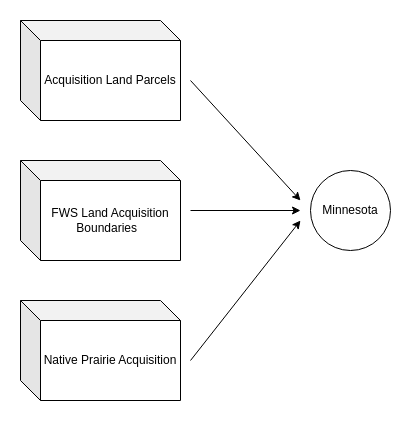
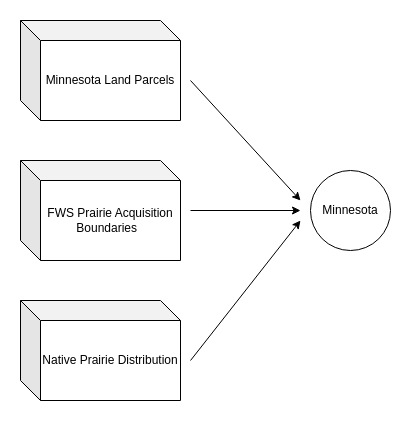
- <mxCell id="2" value="Acquisition Land Parcels" style="shape=cube;whiteSpace=wrap;html=1;boundedLbl=1;backgroundOutline=1;darkOpacity=0.05;darkOpacity2=0.1;" vertex="1" parent="1"><mxGeometry x="20" y="20" width="160" height="100" as="geometry" /></mxCell>
+ <mxCell id="2" value="Minnesota Land Parcels" style="shape=cube;whiteSpace=wrap;html=1;boundedLbl=1;backgroundOutline=1;darkOpacity=0.05;darkOpacity2=0.1;" vertex="1" parent="1"><mxGeometry x="20" y="20" width="160" height="100" as="geometry" /></mxCell>
- <mxCell id="3" value="FWS Land Acquisition Boundaries&amp;nbsp;&amp;nbsp;" style="shape=cube;whiteSpace=wrap;html=1;boundedLbl=1;backgroundOutline=1;darkOpacity=0.05;darkOpacity2=0.1;" vertex="1" parent="1"><mxGeometry x="20" y="160" width="160" height="100" as="geometry" /></mxCell>
+ <mxCell id="3" value="FWS Prairie Acquisition Boundaries&amp;nbsp;&amp;nbsp;" style="shape=cube;whiteSpace=wrap;html=1;boundedLbl=1;backgroundOutline=1;darkOpacity=0.05;darkOpacity2=0.1;" vertex="1" parent="1"><mxGeometry x="20" y="160" width="160" height="100" as="geometry" /></mxCell>
- <mxCell id="4" value="Native Prairie Acquisition" style="shape=cube;whiteSpace=wrap;html=1;boundedLbl=1;backgroundOutline=1;darkOpacity=0.05;darkOpacity2=0.1;" vertex="1" parent="1"><mxGeometry x="20" y="300" width="160" height="100" as="geometry" /></mxCell>
+ <mxCell id="4" value="Native Prairie Distribution" style="shape=cube;whiteSpace=wrap;html=1;boundedLbl=1;backgroundOutline=1;darkOpacity=0.05;darkOpacity2=0.1;" vertex="1" parent="1"><mxGeometry x="20" y="300" width="160" height="100" as="geometry" /></mxCell>
